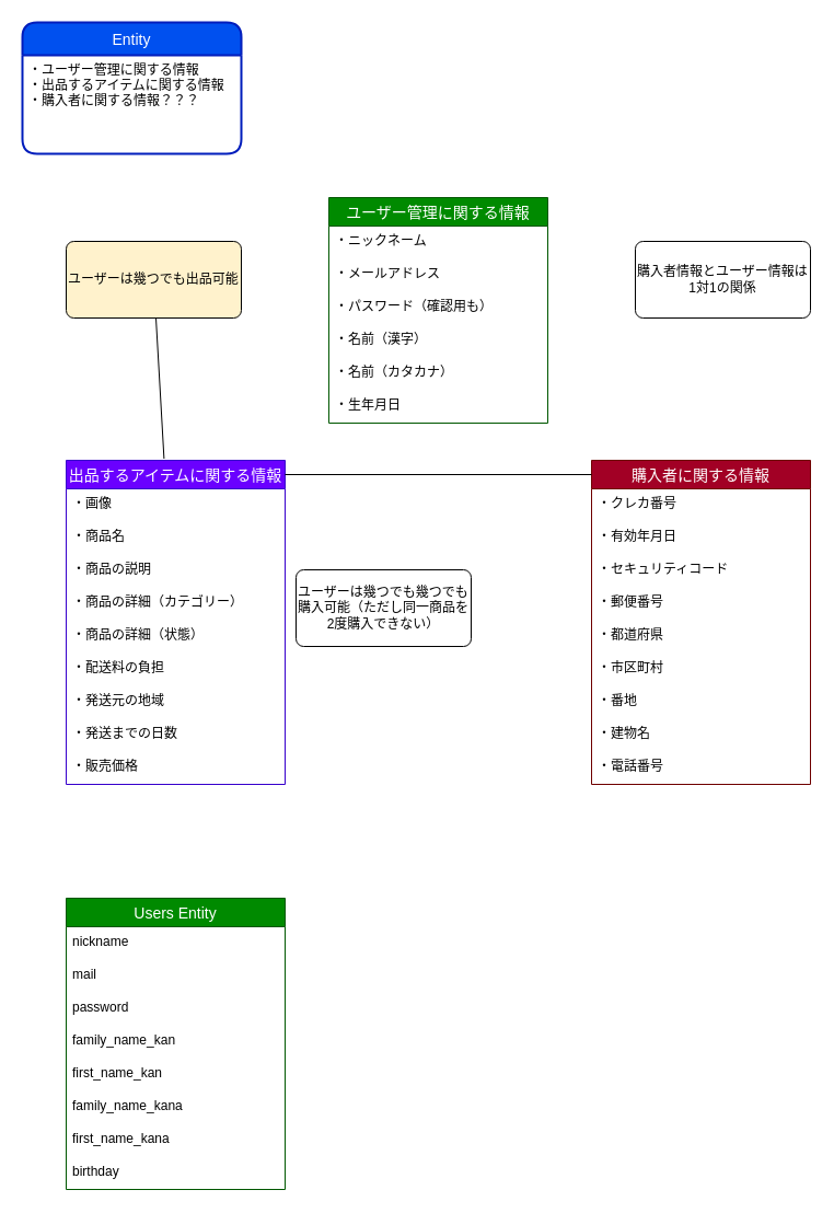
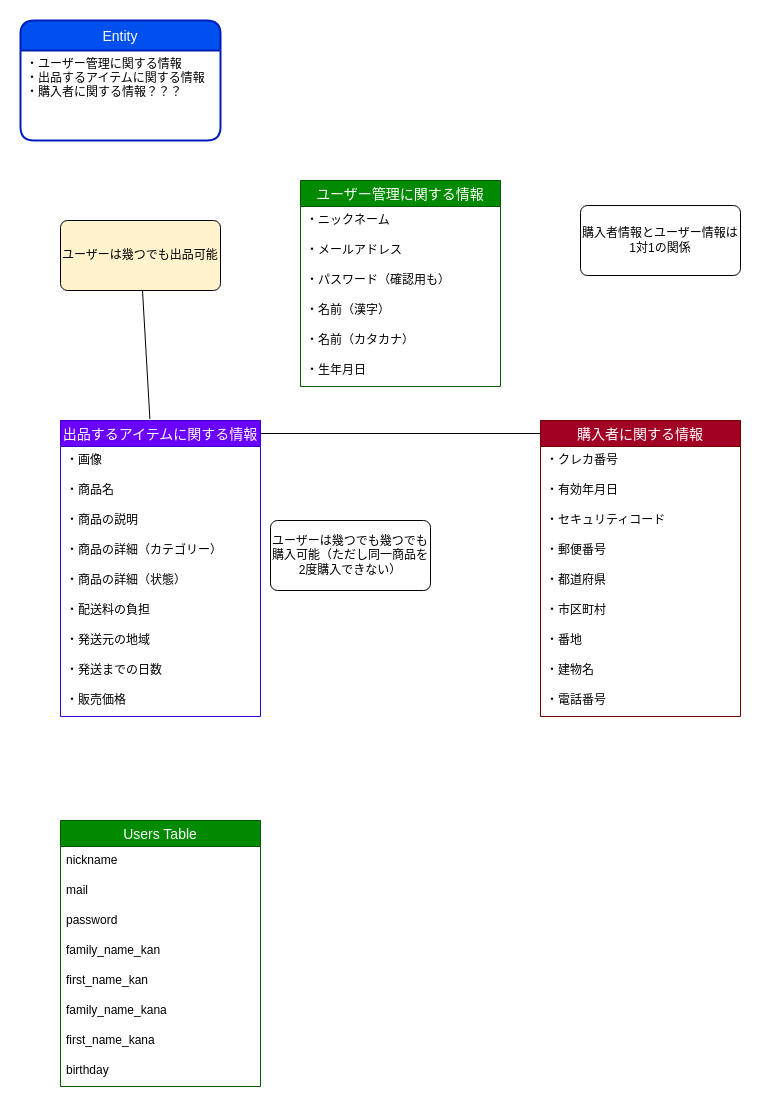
- <mxCell id="35" value="購入者情報とユーザー情報は1対1の関係" style="rounded=1;arcSize=10;whiteSpace=wrap;html=1;align=center;" vertex="1" parent="1"><mxGeometry x="580" y="220" width="160" height="70" as="geometry" /></mxCell>
+ <mxCell id="35" value="購入者情報とユーザー情報は1対1の関係" style="rounded=1;arcSize=10;whiteSpace=wrap;html=1;align=center;" vertex="1" parent="1"><mxGeometry x="580" y="205" width="160" height="70" as="geometry" /></mxCell>
- <mxCell id="36" value="Users Entity" style="swimlane;fontStyle=0;childLayout=stackLayout;horizontal=1;startSize=26;horizontalStack=0;resizeParent=1;resizeParentMax=0;resizeLast=0;collapsible=1;marginBottom=0;align=center;fontSize=14;fillColor=#008a00;fontColor=#ffffff;strokeColor=#005700;" vertex="1" parent="1"><mxGeometry x="60" y="820" width="200" height="266" as="geometry" /></mxCell>
+ <mxCell id="36" value="Users Table" style="swimlane;fontStyle=0;childLayout=stackLayout;horizontal=1;startSize=26;horizontalStack=0;resizeParent=1;resizeParentMax=0;resizeLast=0;collapsible=1;marginBottom=0;align=center;fontSize=14;fillColor=#008a00;fontColor=#ffffff;strokeColor=#005700;" vertex="1" parent="1"><mxGeometry x="60" y="820" width="200" height="266" as="geometry" /></mxCell>
